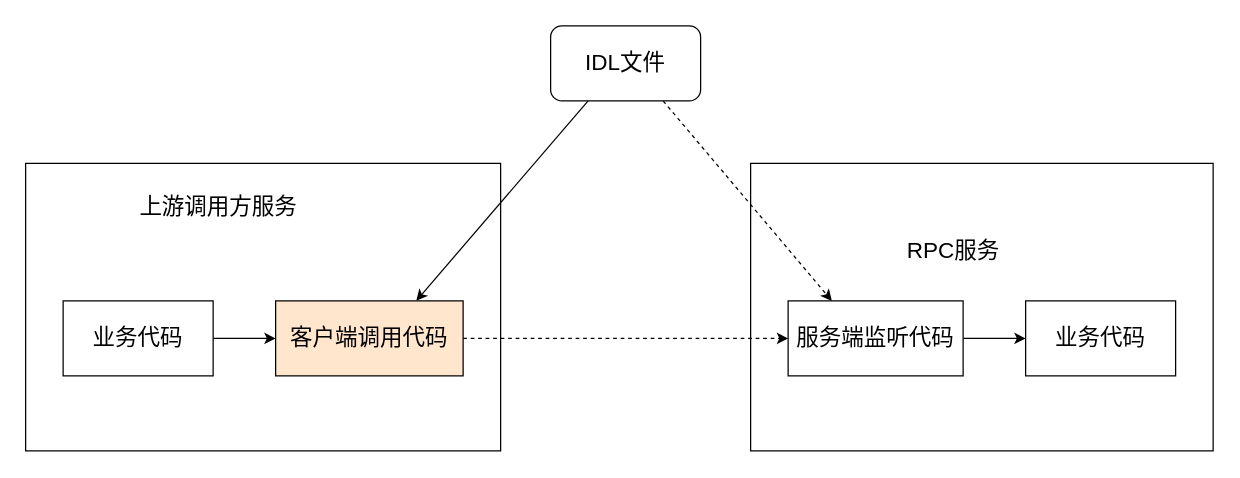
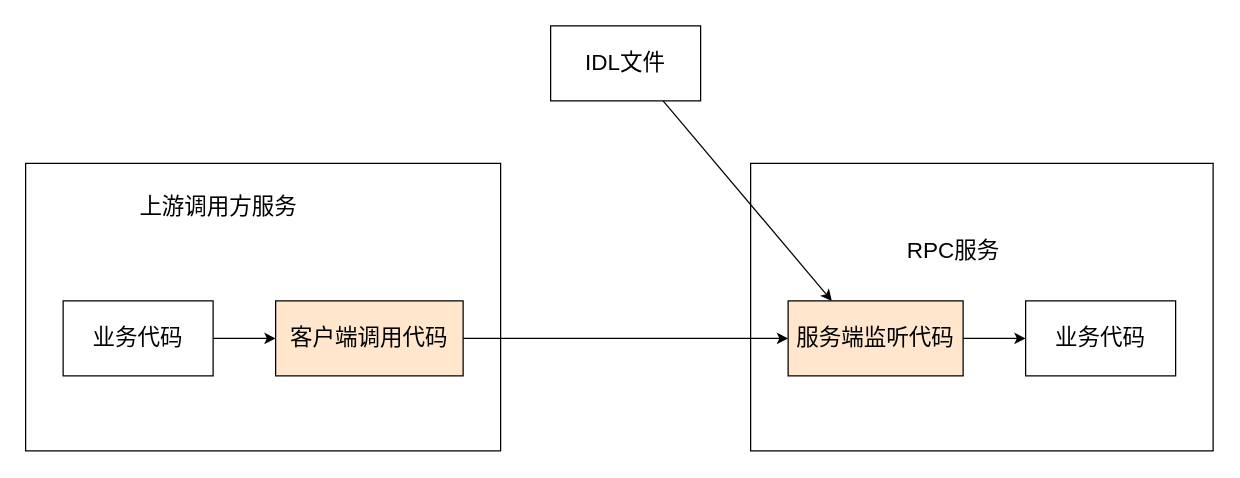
- <mxCell id="6" value="&lt;font style=&quot;font-size: 18px;&quot;&gt;IDL文件&lt;/font&gt;" style="whiteSpace=wrap;html=1;fontSize=16;fillColor=#FFFFFF;rounded=1;" parent="1" vertex="1"><mxGeometry x="440" y="20" width="120" height="60" as="geometry" /></mxCell>
+ <mxCell id="6" value="&lt;font style=&quot;font-size: 18px;&quot;&gt;IDL文件&lt;/font&gt;" style="rounded=0;whiteSpace=wrap;html=1;fontSize=16;fillColor=#FFFFFF;" parent="1" vertex="1"><mxGeometry x="440" y="20" width="120" height="60" as="geometry" /></mxCell>
- <mxCell id="4" style="rounded=0;orthogonalLoop=1;jettySize=auto;html=1;exitX=0.25;exitY=1;exitDx=0;exitDy=0;entryX=0.75;entryY=0;entryDx=0;entryDy=0;fontSize=16;" parent="1" source="6" target="8" edge="1"><mxGeometry relative="1" as="geometry" /></mxCell>
- <mxCell id="5" style="edgeStyle=none;rounded=0;orthogonalLoop=1;jettySize=auto;html=1;exitX=0.75;exitY=1;exitDx=0;exitDy=0;entryX=0.25;entryY=0;entryDx=0;entryDy=0;fontSize=16;dashed=1;" parent="1" source="6" target="10" edge="1"><mxGeometry relative="1" as="geometry" /></mxCell>
+ <mxCell id="5" style="edgeStyle=none;rounded=0;orthogonalLoop=1;jettySize=auto;html=1;exitX=0.75;exitY=1;exitDx=0;exitDy=0;entryX=0.25;entryY=0;entryDx=0;entryDy=0;fontSize=16;" parent="1" source="6" target="10" edge="1"><mxGeometry relative="1" as="geometry" /></mxCell>
- <mxCell id="7" style="edgeStyle=orthogonalEdgeStyle;rounded=0;orthogonalLoop=1;jettySize=auto;html=1;exitX=1;exitY=0.5;exitDx=0;exitDy=0;entryX=0;entryY=0.5;entryDx=0;entryDy=0;fontSize=16;dashed=1;" parent="1" source="8" target="10" edge="1"><mxGeometry relative="1" as="geometry" /></mxCell>
+ <mxCell id="7" style="edgeStyle=orthogonalEdgeStyle;rounded=0;orthogonalLoop=1;jettySize=auto;html=1;exitX=1;exitY=0.5;exitDx=0;exitDy=0;entryX=0;entryY=0.5;entryDx=0;entryDy=0;fontSize=16;" parent="1" source="8" target="10" edge="1"><mxGeometry relative="1" as="geometry" /></mxCell>
- <mxCell id="10" value="&lt;font style=&quot;font-size: 18px;&quot;&gt;服务端监听代码&lt;/font&gt;" style="rounded=0;whiteSpace=wrap;html=1;fontSize=16;fillColor=#FFFFFF;" parent="1" vertex="1"><mxGeometry x="630" y="240" width="140" height="60" as="geometry" /></mxCell>
+ <mxCell id="10" value="&lt;font style=&quot;font-size: 18px;&quot;&gt;服务端监听代码&lt;/font&gt;" style="rounded=0;whiteSpace=wrap;html=1;fontSize=16;fillColor=#ffe6cc;" parent="1" vertex="1"><mxGeometry x="630" y="240" width="140" height="60" as="geometry" /></mxCell>
